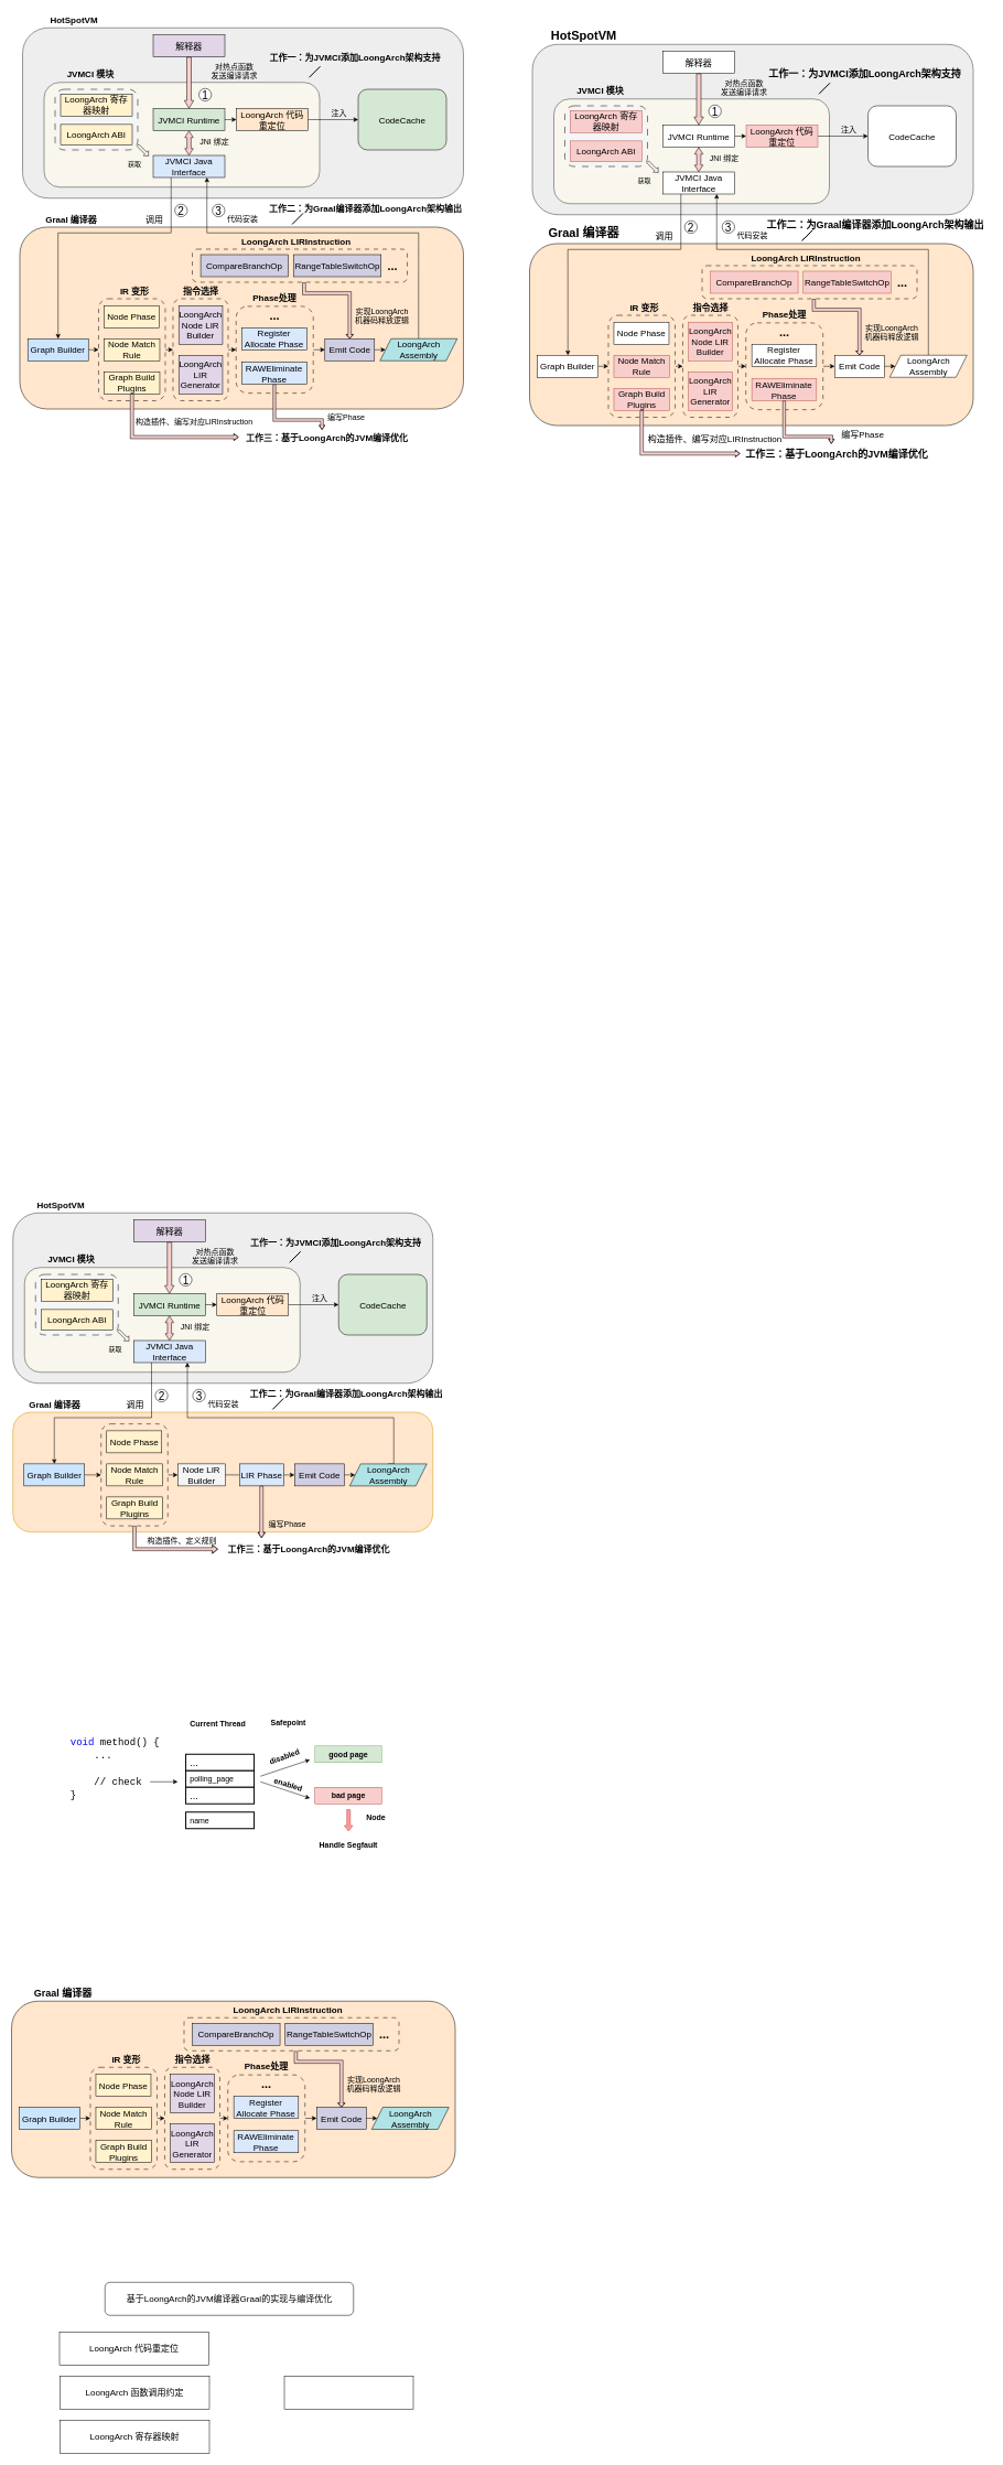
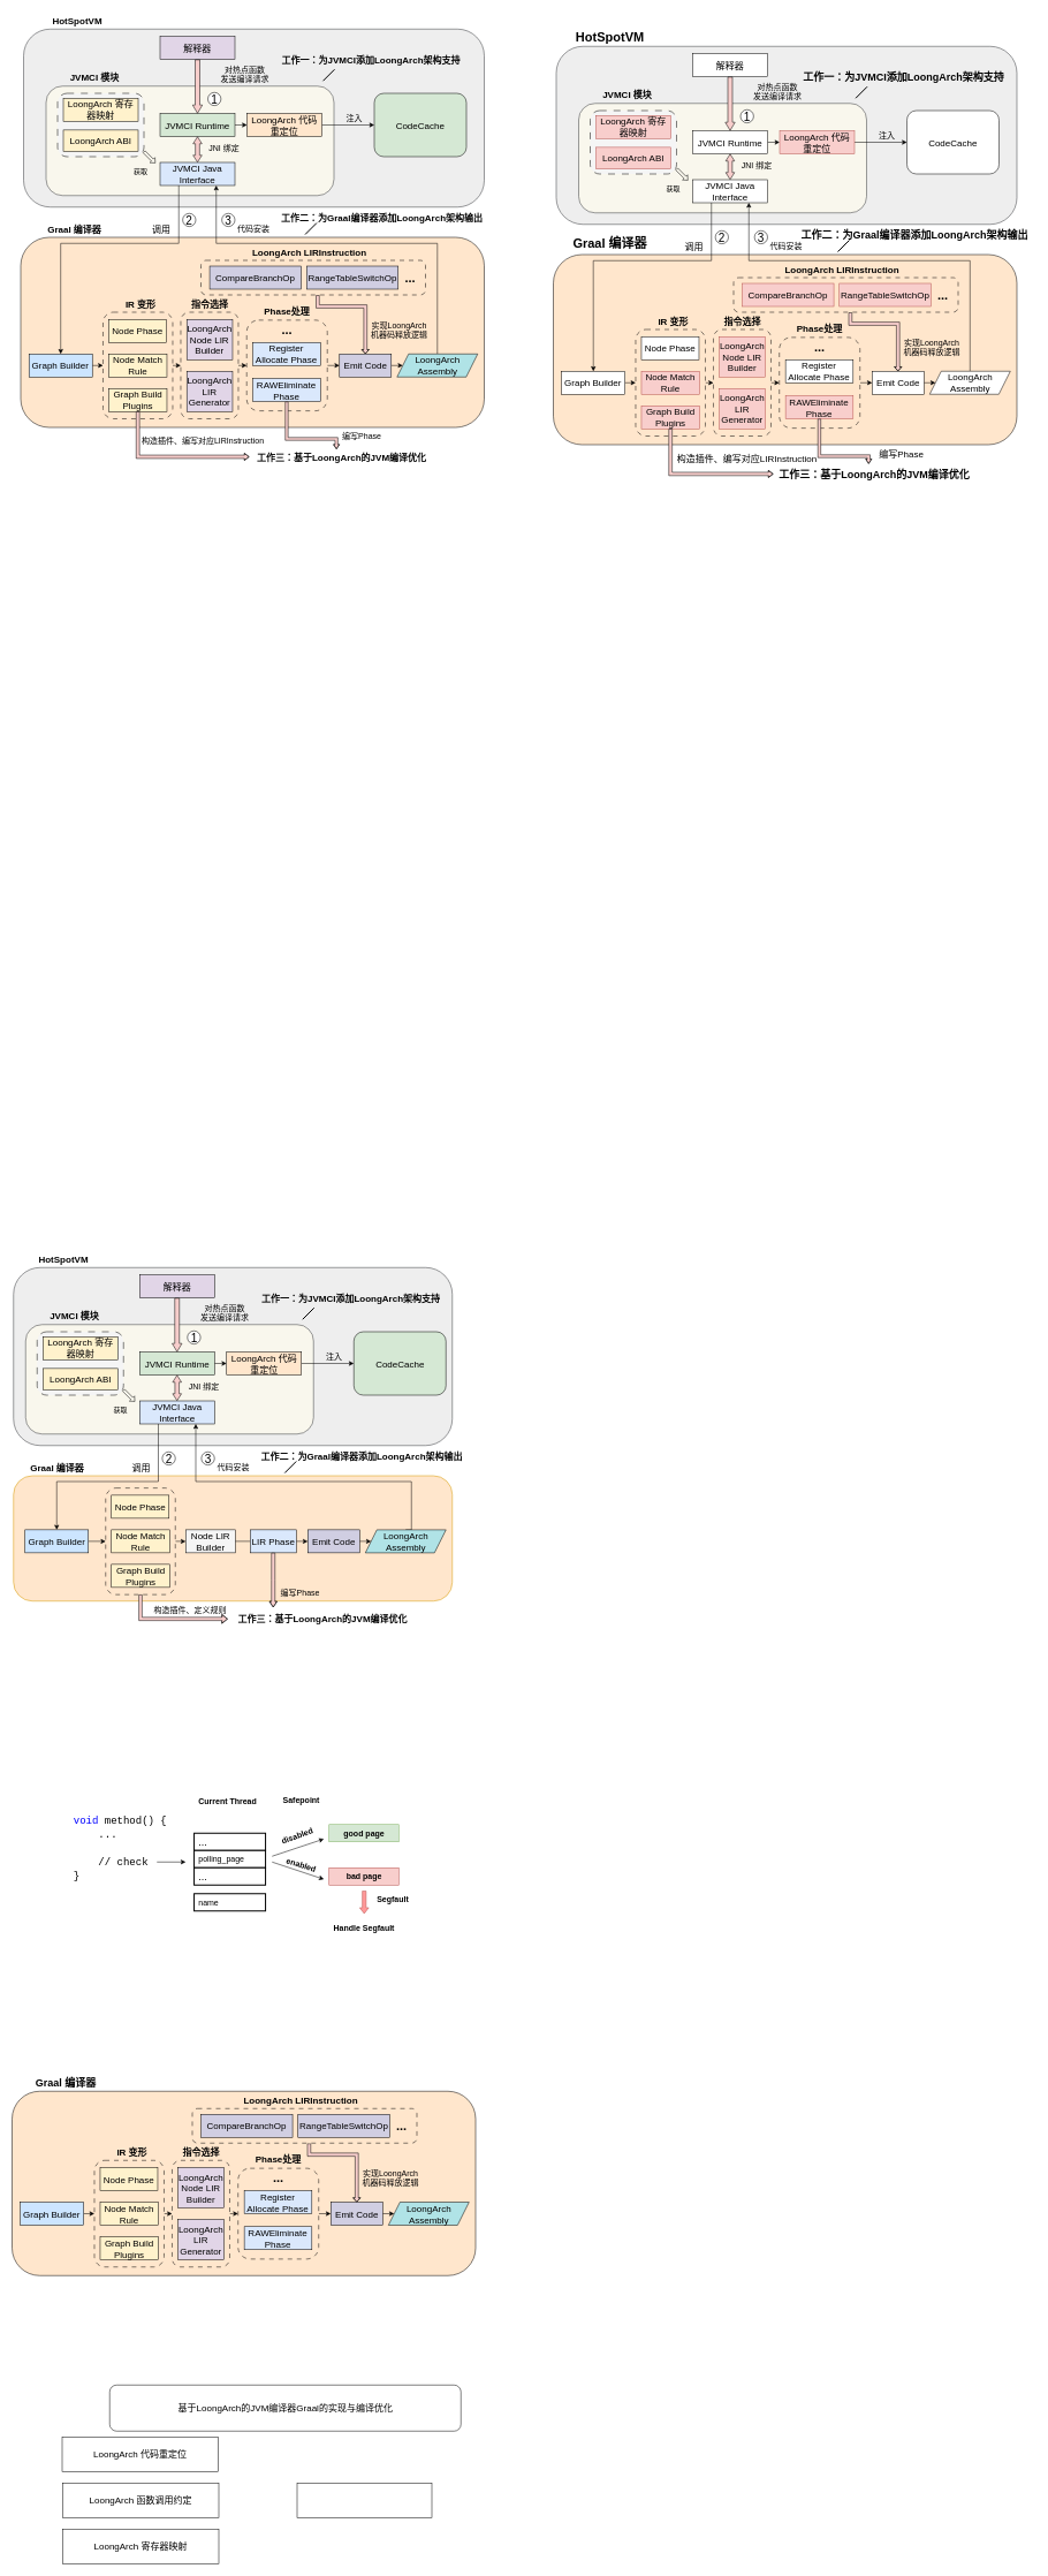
- <mxCell id="60" value="&lt;b&gt;&lt;font style=&quot;font-size: 14px;&quot;&gt;Node&lt;/font&gt;&lt;/b&gt;" style="text;html=1;align=center;verticalAlign=middle;resizable=0;points=[];autosize=1;strokeColor=none;fillColor=none;" parent="1" vertex="1"><mxGeometry x="640.5" y="3282" width="80" height="30" as="geometry" /></mxCell>
+ <mxCell id="60" value="&lt;b&gt;&lt;font style=&quot;font-size: 14px;&quot;&gt;Segfault&lt;/font&gt;&lt;/b&gt;" style="text;html=1;align=center;verticalAlign=middle;resizable=0;points=[];autosize=1;strokeColor=none;fillColor=none;" parent="1" vertex="1"><mxGeometry x="640.5" y="3282" width="80" height="30" as="geometry" /></mxCell>
- <mxCell id="171" value="&lt;font style=&quot;font-size: 16px;&quot;&gt;基于LoongArch的JVM编译器Graal的实现与编译优化&lt;/font&gt;" style="rounded=1;whiteSpace=wrap;html=1;" vertex="1" parent="1"><mxGeometry x="189.5" y="4140" width="451" height="60" as="geometry" /></mxCell>
+ <mxCell id="171" value="&lt;font style=&quot;font-size: 16px;&quot;&gt;基于LoongArch的JVM编译器Graal的实现与编译优化&lt;/font&gt;" style="rounded=1;whiteSpace=wrap;html=1;" vertex="1" parent="1"><mxGeometry x="189.5" y="4140" width="610" height="80" as="geometry" /></mxCell>
